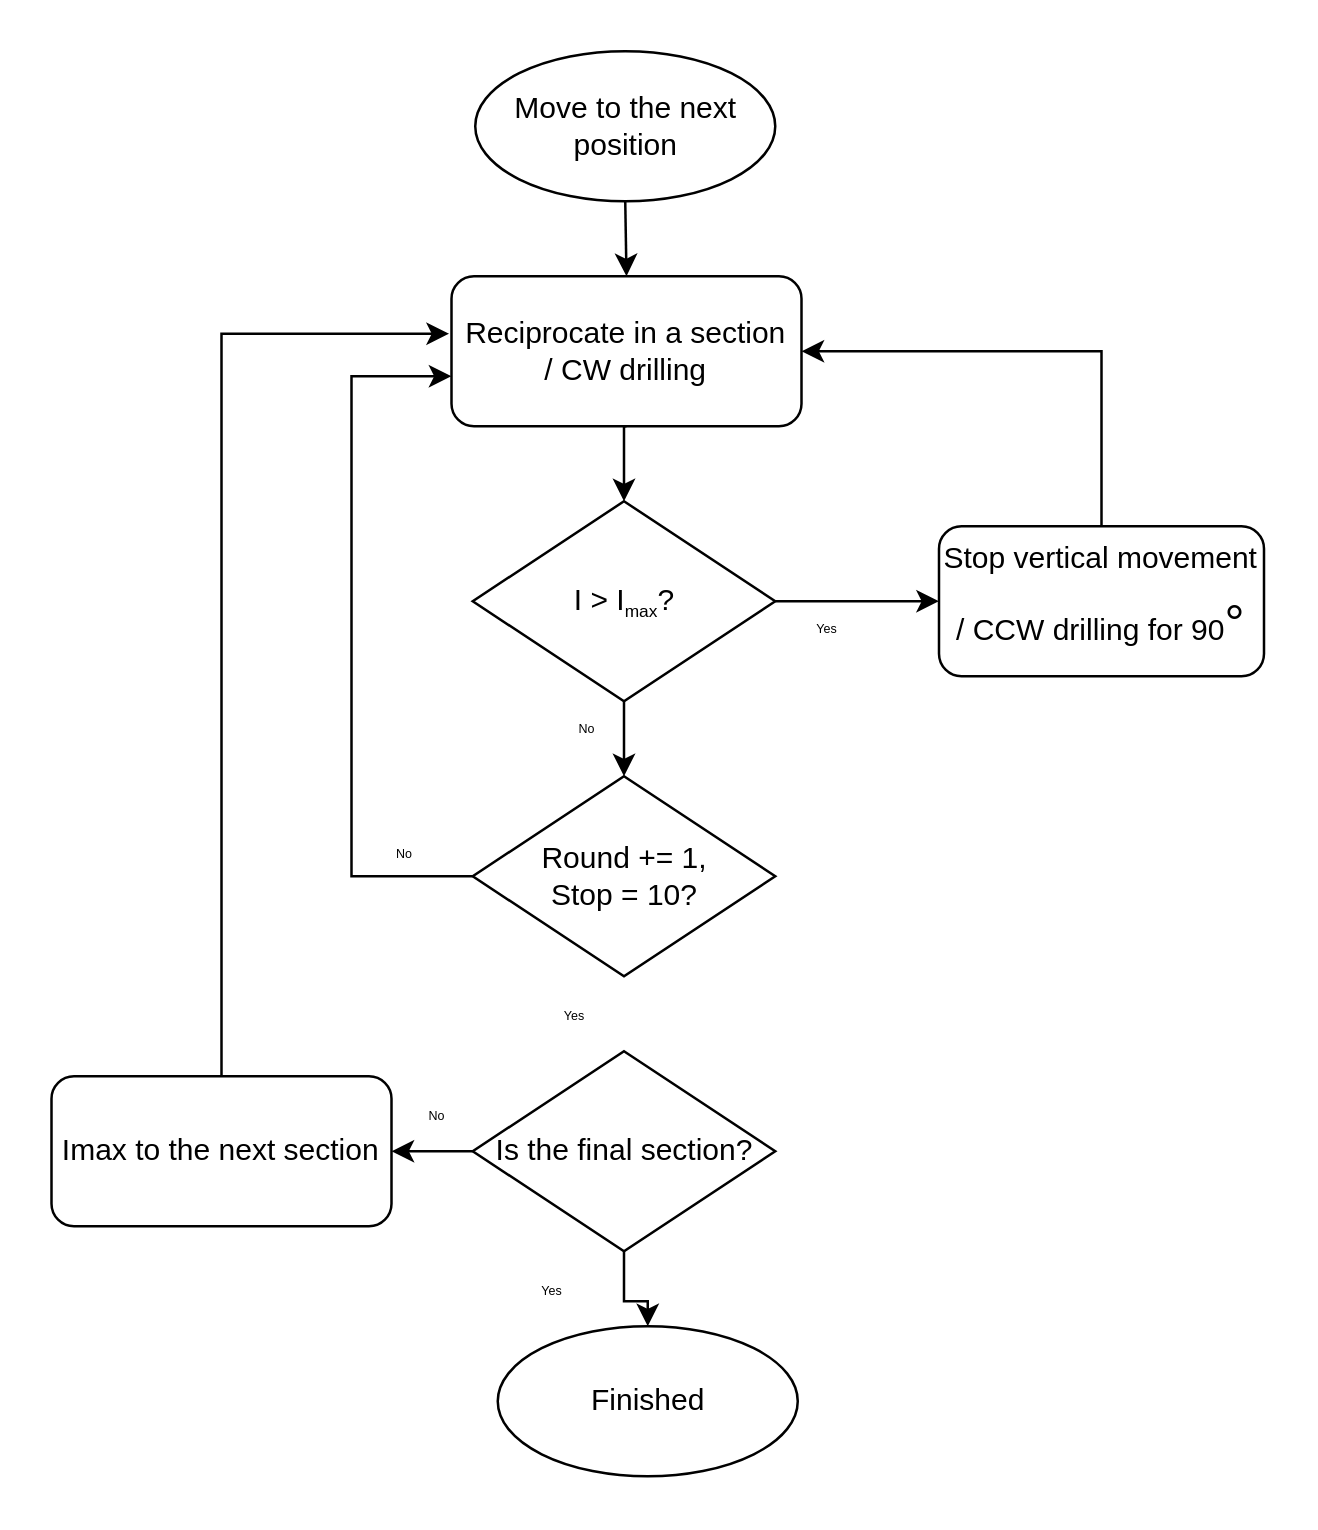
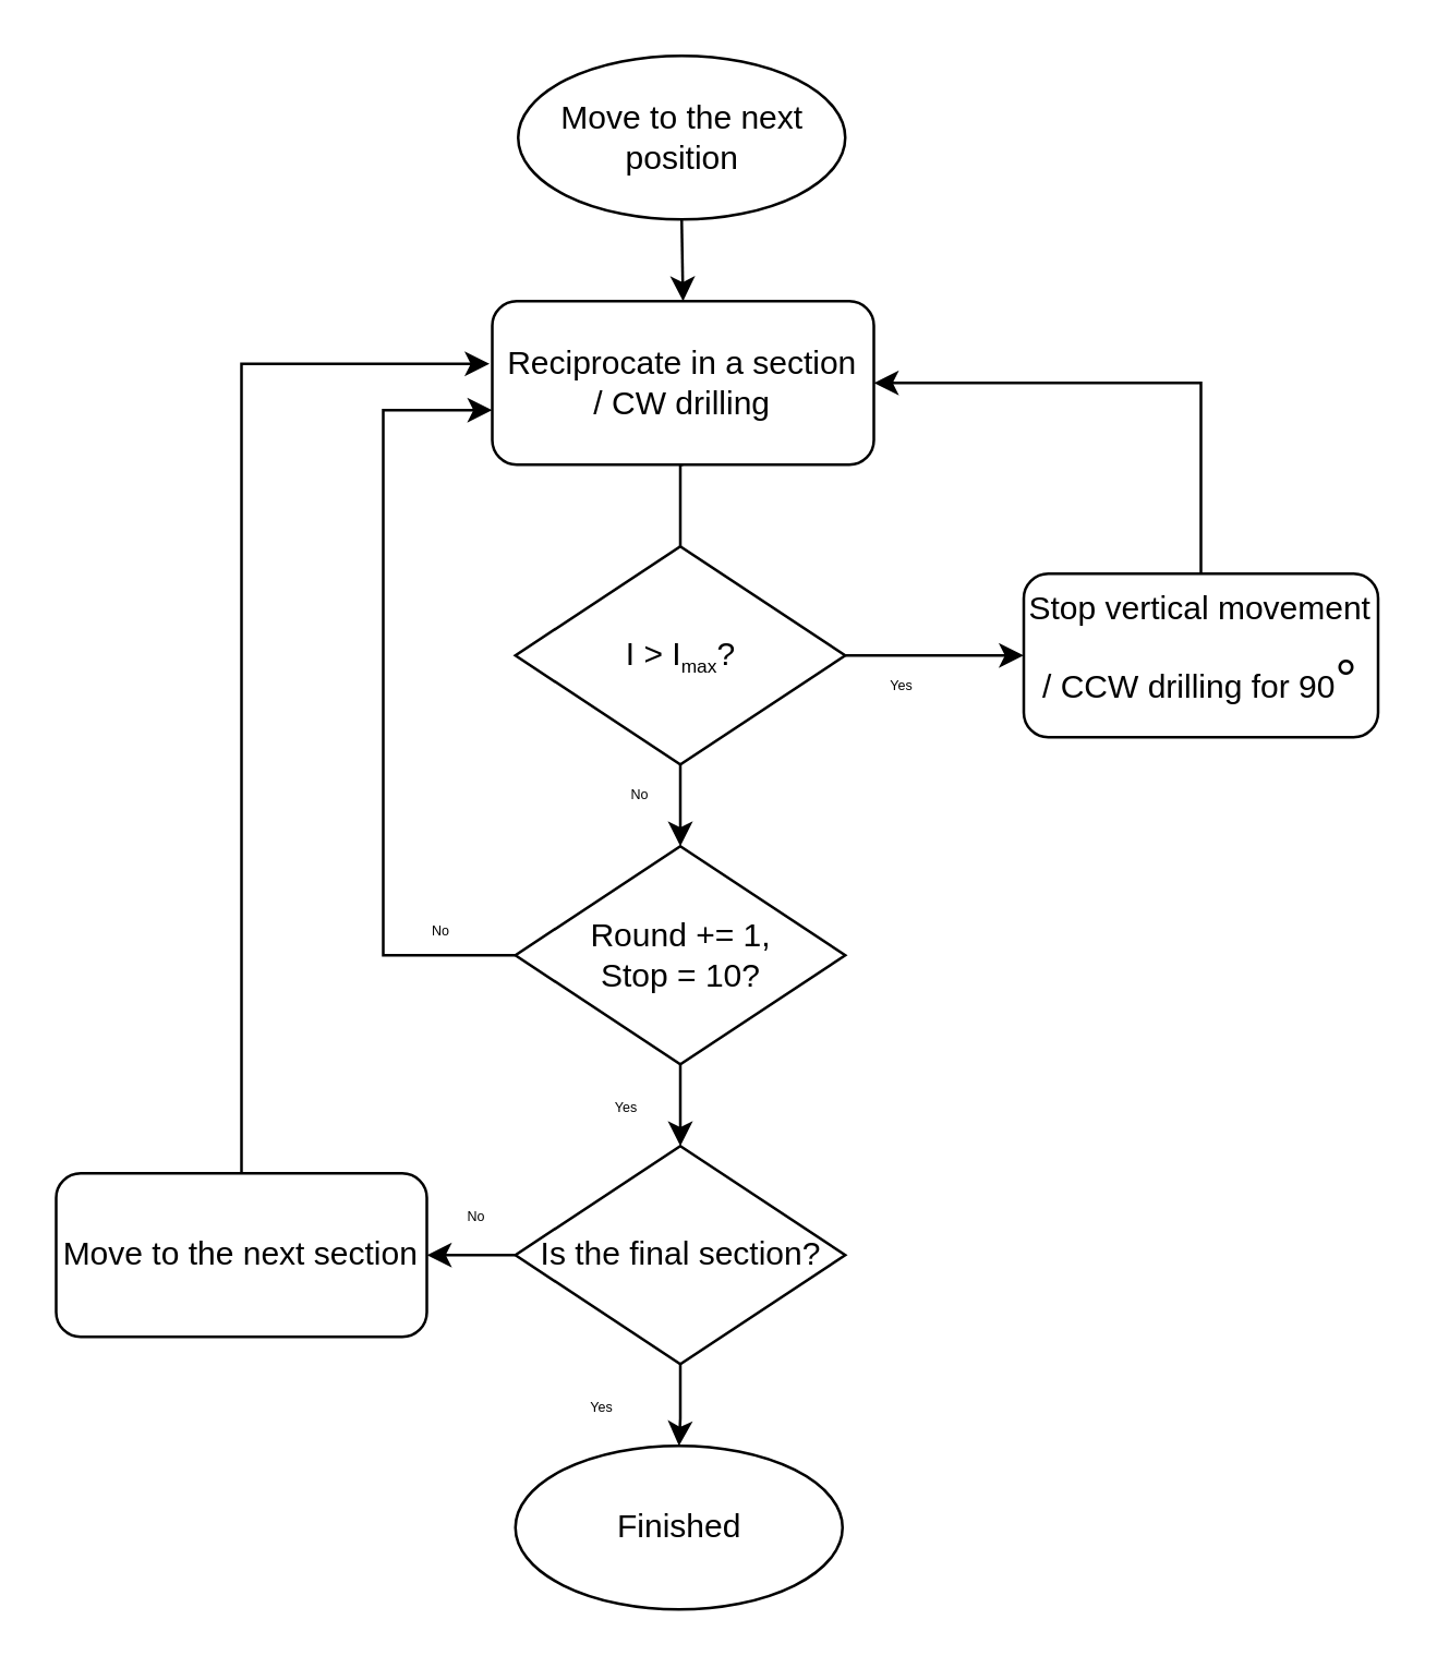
- <mxCell id="2" style="edgeStyle=orthogonalEdgeStyle;rounded=0;orthogonalLoop=1;jettySize=auto;html=1;exitX=0.5;exitY=1;exitDx=0;exitDy=0;entryX=0.5;entryY=0;entryDx=0;entryDy=0;fontSize=5;" edge="1" parent="1" source="3" target="7"><mxGeometry relative="1" as="geometry" /></mxCell>
+ <mxCell id="2" style="edgeStyle=orthogonalEdgeStyle;rounded=0;orthogonalLoop=1;jettySize=auto;html=1;exitX=0.5;exitY=1;exitDx=0;exitDy=0;entryX=0.5;entryY=0;entryDx=0;entryDy=0;fontSize=5;endArrow=none;" edge="1" parent="1" source="3" target="7"><mxGeometry relative="1" as="geometry" /></mxCell>
+ <mxCell id="10" style="edgeStyle=orthogonalEdgeStyle;rounded=0;orthogonalLoop=1;jettySize=auto;html=1;exitX=0.5;exitY=1;exitDx=0;exitDy=0;entryX=0.5;entryY=0;entryDx=0;entryDy=0;fontSize=5;" edge="1" parent="1" source="11" target="19"><mxGeometry relative="1" as="geometry" /></mxCell>
- <mxCell id="16" value="Imax to the next section" style="rounded=1;whiteSpace=wrap;html=1;" vertex="1" parent="1"><mxGeometry x="20" y="430" width="136" height="60" as="geometry" /></mxCell>
+ <mxCell id="16" value="Move to the next section" style="rounded=1;whiteSpace=wrap;html=1;" vertex="1" parent="1"><mxGeometry x="20" y="430" width="136" height="60" as="geometry" /></mxCell>
- <mxCell id="24" value="&lt;span style=&quot;font-size: 12px&quot;&gt;Finished&lt;/span&gt;" style="ellipse;whiteSpace=wrap;html=1;fontSize=5;" vertex="1" parent="1"><mxGeometry x="198.5" y="530" width="120" height="60" as="geometry" /></mxCell>
+ <mxCell id="24" value="&lt;span style=&quot;font-size: 12px&quot;&gt;Finished&lt;/span&gt;" style="ellipse;whiteSpace=wrap;html=1;fontSize=5;" vertex="1" parent="1"><mxGeometry x="188.5" y="530" width="120" height="60" as="geometry" /></mxCell>
